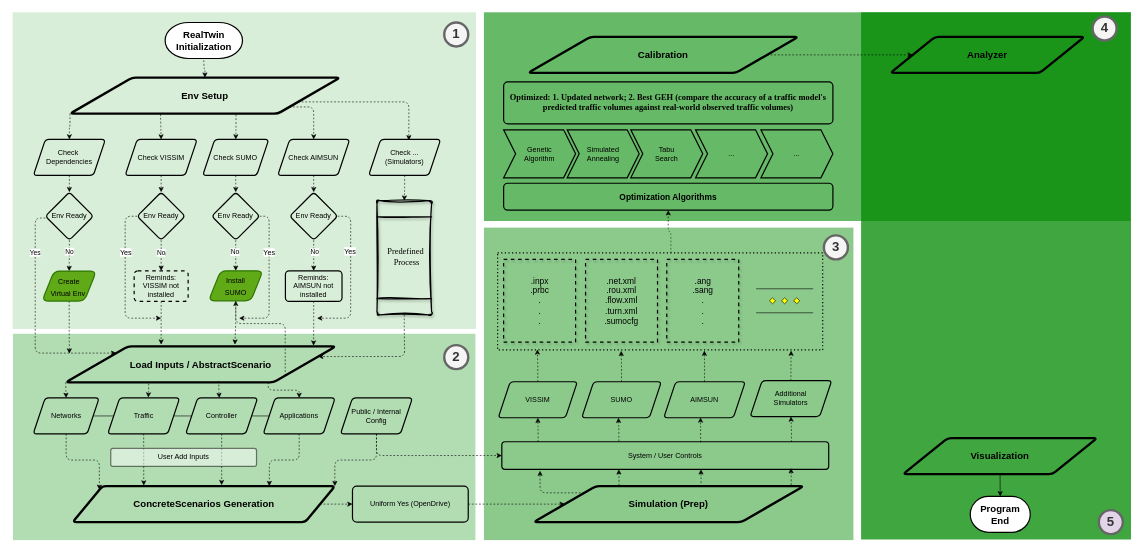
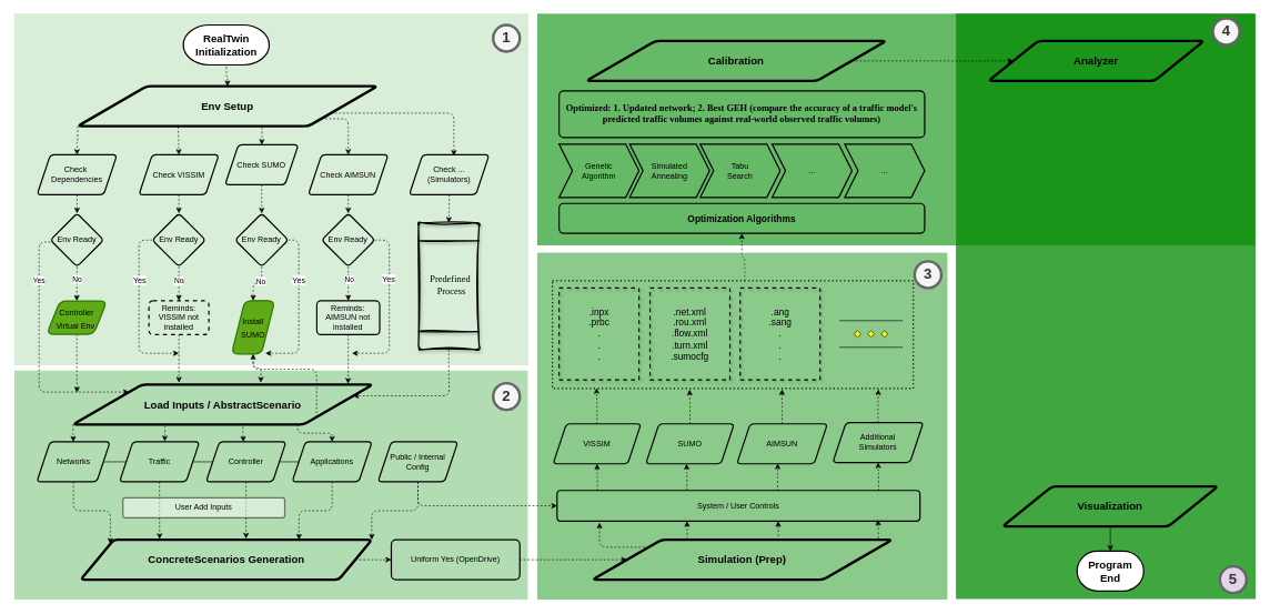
- <mxCell id="9" value="Check SUMO" style="shape=parallelogram;perimeter=parallelogramPerimeter;whiteSpace=wrap;html=1;fixedSize=1;strokeWidth=2;rounded=1;arcSize=12;fillColor=none;" parent="1" vertex="1"><mxGeometry x="337.37" y="232" width="110" height="60" as="geometry" /></mxCell>
+ <mxCell id="9" value="Check SUMO" style="shape=parallelogram;perimeter=parallelogramPerimeter;whiteSpace=wrap;html=1;fixedSize=1;strokeWidth=2;rounded=1;arcSize=12;fillColor=none;" parent="1" vertex="1"><mxGeometry x="337.37" y="217" width="110" height="60" as="geometry" /></mxCell>
- <mxCell id="54" value="&lt;font style=&quot;font-size: 12px; color: rgb(0, 0, 0);&quot;&gt;Install &lt;br&gt;SUMO&lt;/font&gt;" style="shape=parallelogram;perimeter=parallelogramPerimeter;whiteSpace=wrap;html=1;fixedSize=1;fontSize=16;fillColor=#60a917;rounded=1;strokeWidth=2;strokeColor=#2D7600;fontColor=#ffffff;" parent="1" vertex="1"><mxGeometry x="347.06" y="451" width="90.63" height="50" as="geometry" /></mxCell>
+ <mxCell id="54" value="&lt;font style=&quot;font-size: 12px; color: rgb(0, 0, 0);&quot;&gt;Install &lt;br&gt;SUMO&lt;/font&gt;" style="shape=parallelogram;perimeter=parallelogramPerimeter;whiteSpace=wrap;html=1;fixedSize=1;fontSize=16;fillColor=#60a917;rounded=1;strokeWidth=2;strokeColor=#2D7600;fontColor=#ffffff;" parent="1" vertex="1"><mxGeometry x="347.06" y="451" width="65" height="80" as="geometry" /></mxCell>
- <mxCell id="74" value="&lt;span style=&quot;font-size: 12px;&quot;&gt;&lt;font style=&quot;color: light-dark(rgb(0, 0, 0), rgb(0, 0, 0));&quot;&gt;Create &lt;br&gt;Virtual Env&amp;nbsp;&lt;/font&gt;&lt;/span&gt;" style="shape=parallelogram;perimeter=parallelogramPerimeter;whiteSpace=wrap;html=1;fixedSize=1;fontSize=16;fillColor=#60a917;rounded=1;strokeWidth=2;fontColor=#ffffff;strokeColor=#2D7600;" parent="1" vertex="1"><mxGeometry x="69.37" y="451.5" width="90.63" height="50" as="geometry" /></mxCell>
+ <mxCell id="74" value="&lt;span style=&quot;font-size: 12px;&quot;&gt;&lt;font style=&quot;color: light-dark(rgb(0, 0, 0), rgb(0, 0, 0));&quot;&gt;Controller &lt;br&gt;Virtual Env&amp;nbsp;&lt;/font&gt;&lt;/span&gt;" style="shape=parallelogram;perimeter=parallelogramPerimeter;whiteSpace=wrap;html=1;fixedSize=1;fontSize=16;fillColor=#60a917;rounded=1;strokeWidth=2;fontColor=#ffffff;strokeColor=#2D7600;" parent="1" vertex="1"><mxGeometry x="69.37" y="451.5" width="90.63" height="50" as="geometry" /></mxCell>
